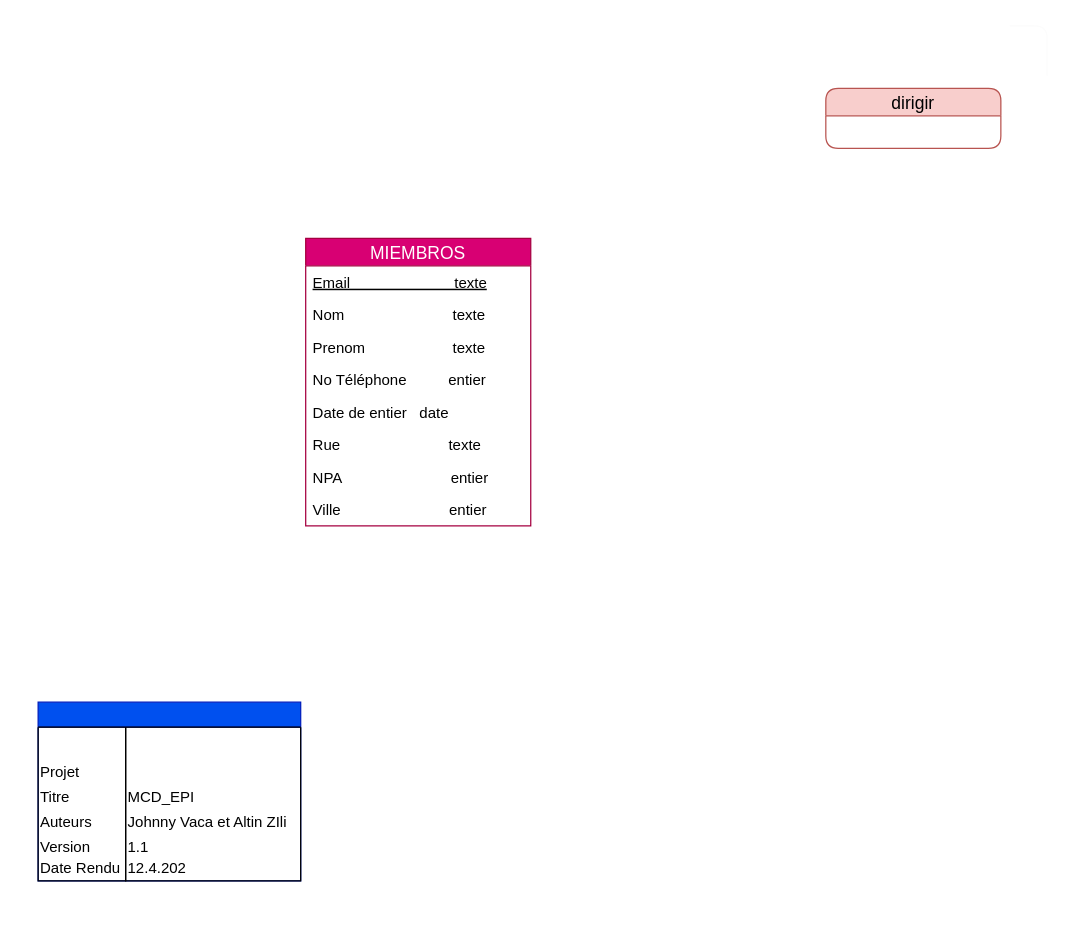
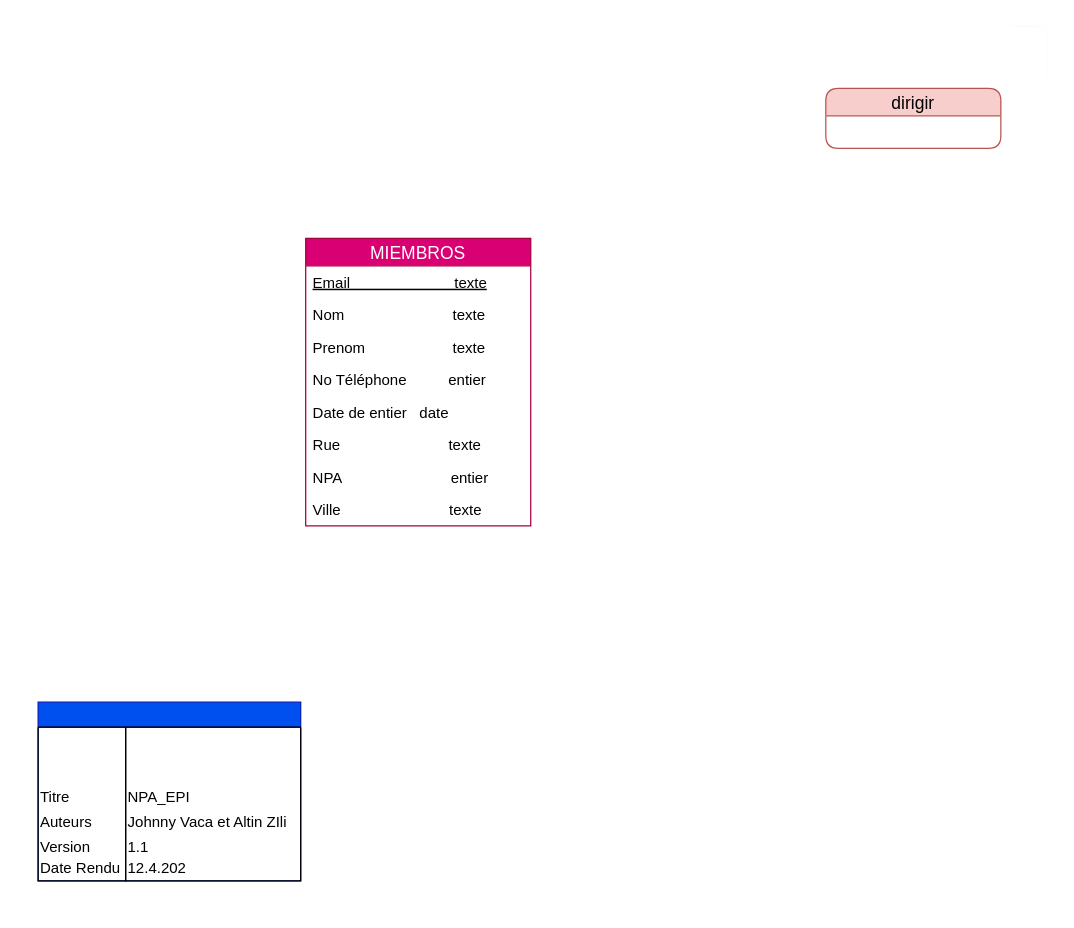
- <mxCell id="24" value="Ville                          entier" style="text;strokeColor=none;fillColor=none;spacingLeft=4;spacingRight=4;overflow=hidden;rotatable=0;points=[[0,0.5],[1,0.5]];portConstraint=eastwest;fontSize=12;fontStyle=0" vertex="1" parent="16"><mxGeometry y="204" width="180" height="26" as="geometry" /></mxCell>
+ <mxCell id="24" value="Ville                          texte" style="text;strokeColor=none;fillColor=none;spacingLeft=4;spacingRight=4;overflow=hidden;rotatable=0;points=[[0,0.5],[1,0.5]];portConstraint=eastwest;fontSize=12;fontStyle=0" vertex="1" parent="16"><mxGeometry y="204" width="180" height="26" as="geometry" /></mxCell>
- <mxCell id="10" value="Projet" style="text;html=1;resizable=0;points=[];autosize=1;align=left;verticalAlign=top;spacingTop=-4;" vertex="1" parent="5"><mxGeometry y="26" width="50" height="20" as="geometry" /></mxCell>
- <mxCell id="13" value="MCD_EPI" style="text;html=1;resizable=0;points=[];autosize=1;align=left;verticalAlign=top;spacingTop=-4;" vertex="1" parent="11"><mxGeometry y="46" width="70" height="20" as="geometry" /></mxCell>
+ <mxCell id="13" value="NPA_EPI" style="text;html=1;resizable=0;points=[];autosize=1;align=left;verticalAlign=top;spacingTop=-4;" vertex="1" parent="11"><mxGeometry y="46" width="70" height="20" as="geometry" /></mxCell>
